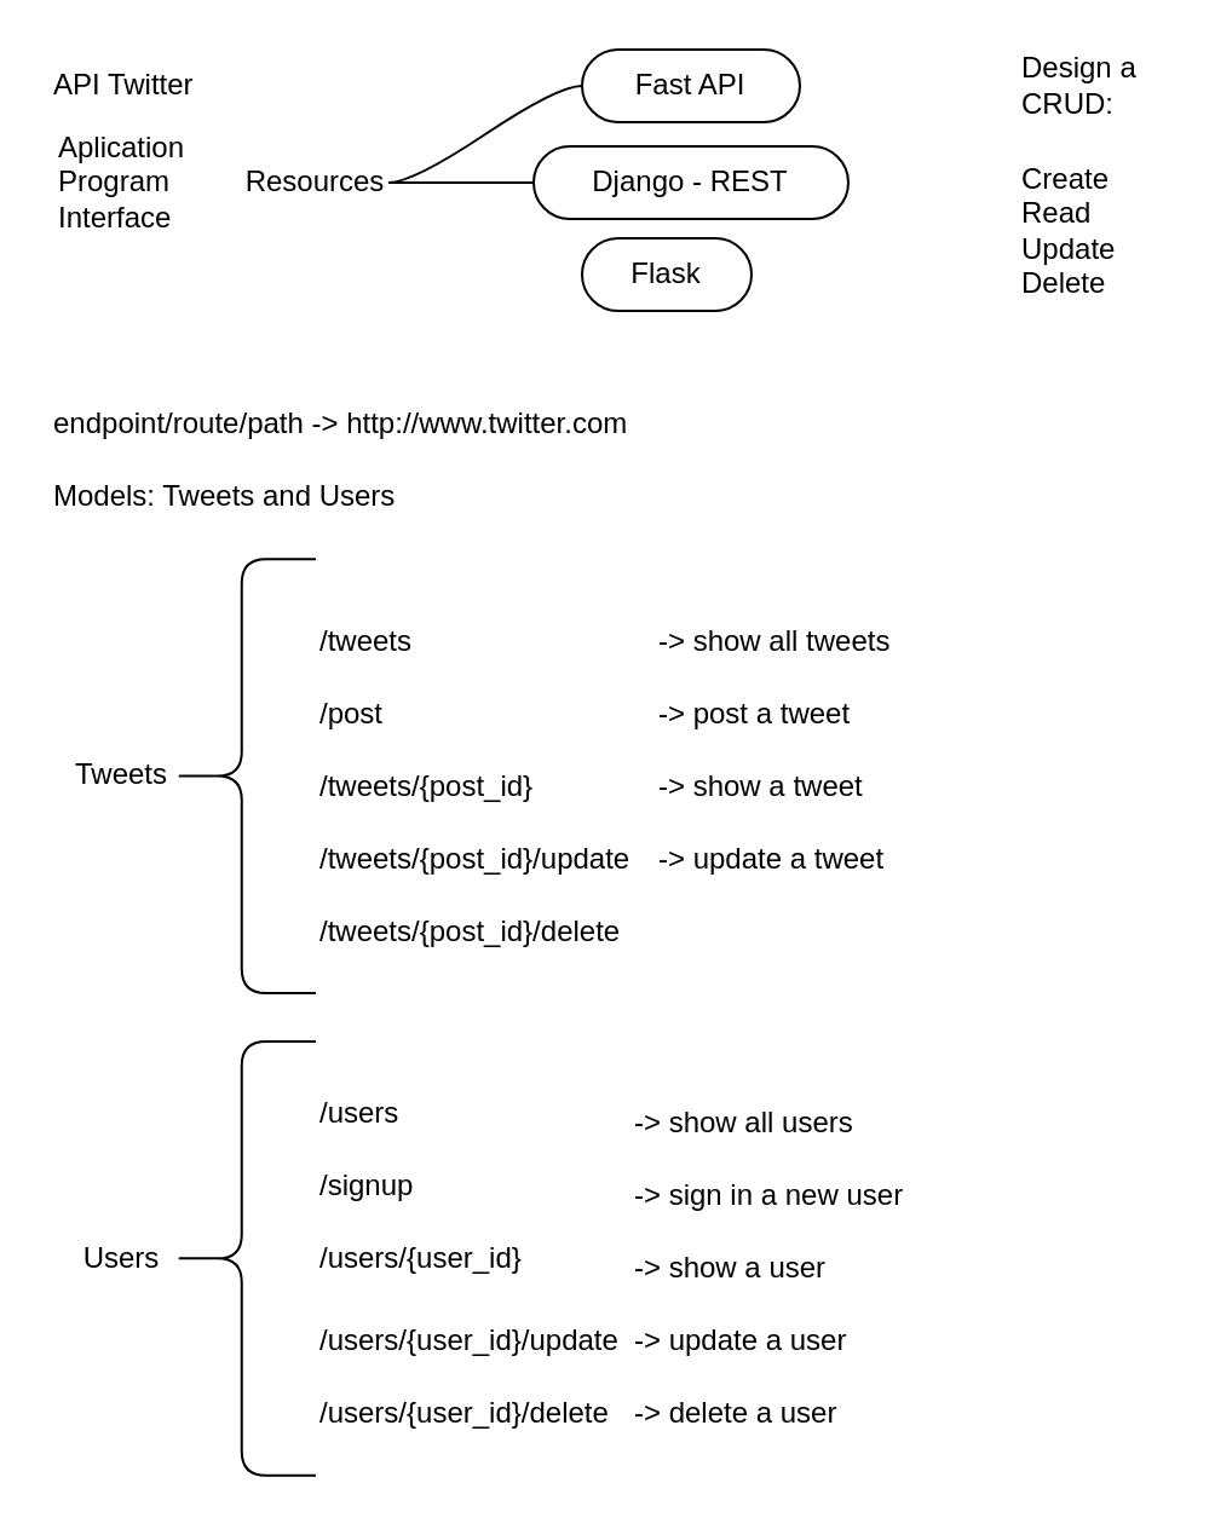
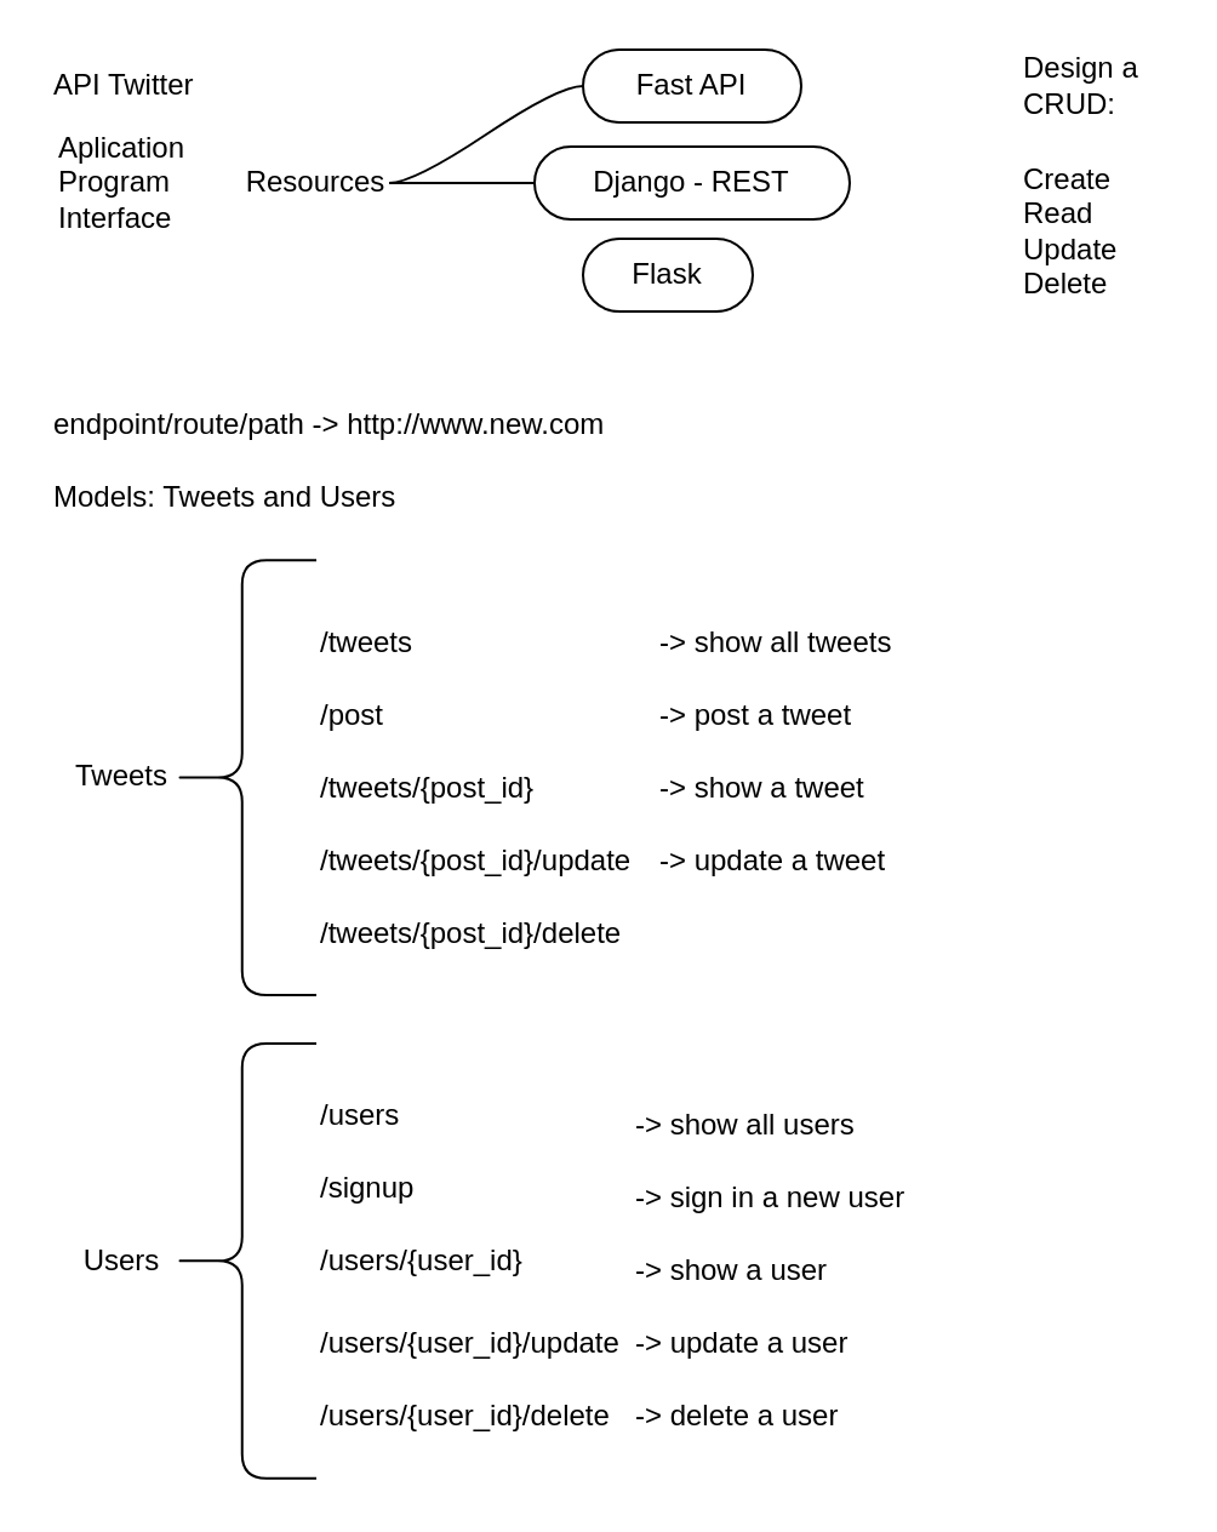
- <mxCell id="12" value="endpoint/route/path -&amp;gt; http://www.twitter.com" style="text;html=1;strokeColor=none;fillColor=none;align=left;verticalAlign=middle;whiteSpace=wrap;rounded=0;" vertex="1" parent="1"><mxGeometry x="20" y="160" width="250" height="30" as="geometry" /></mxCell>
+ <mxCell id="12" value="endpoint/route/path -&amp;gt; http://www.new.com" style="text;html=1;strokeColor=none;fillColor=none;align=left;verticalAlign=middle;whiteSpace=wrap;rounded=0;" vertex="1" parent="1"><mxGeometry x="20" y="160" width="250" height="30" as="geometry" /></mxCell>
